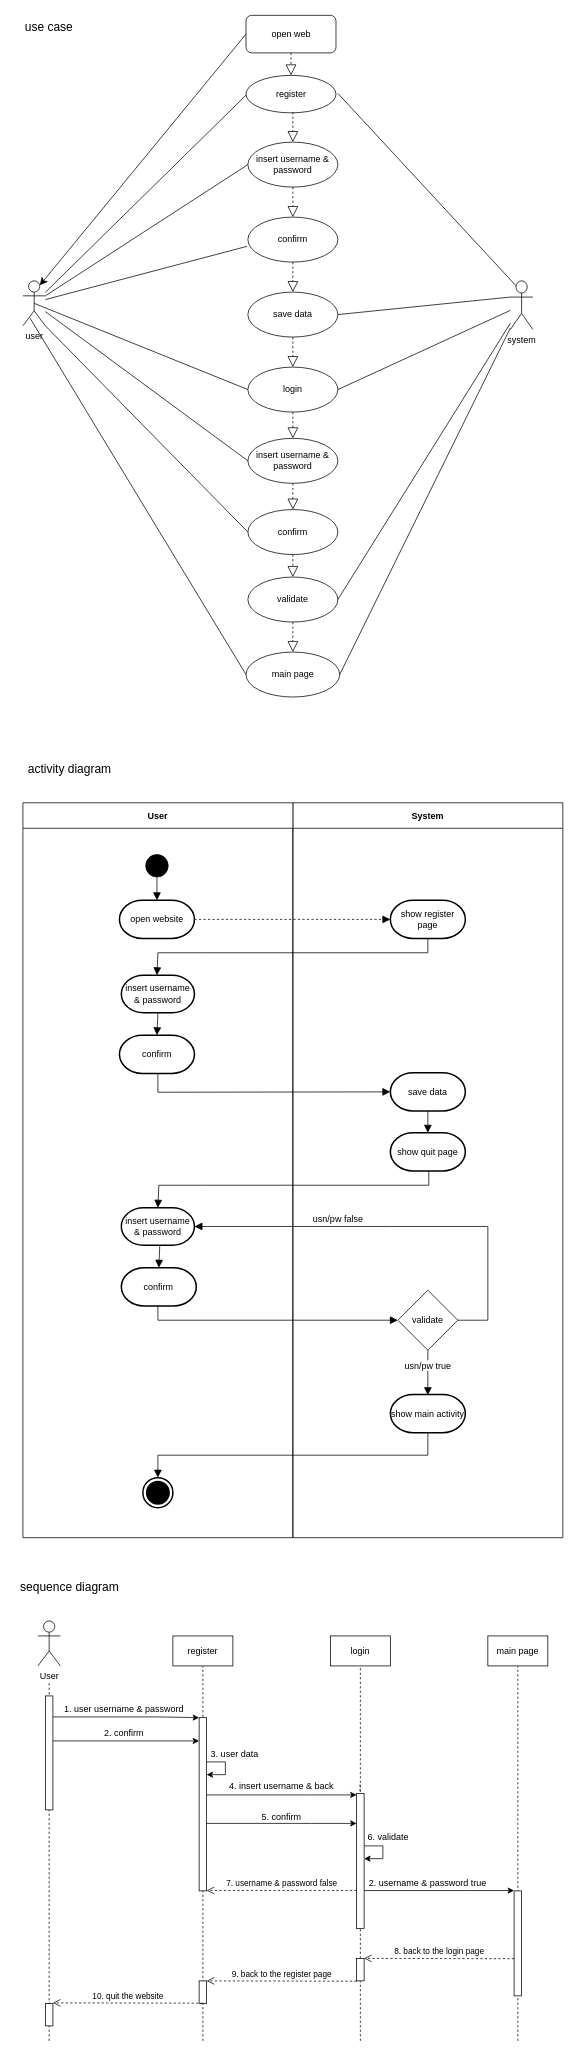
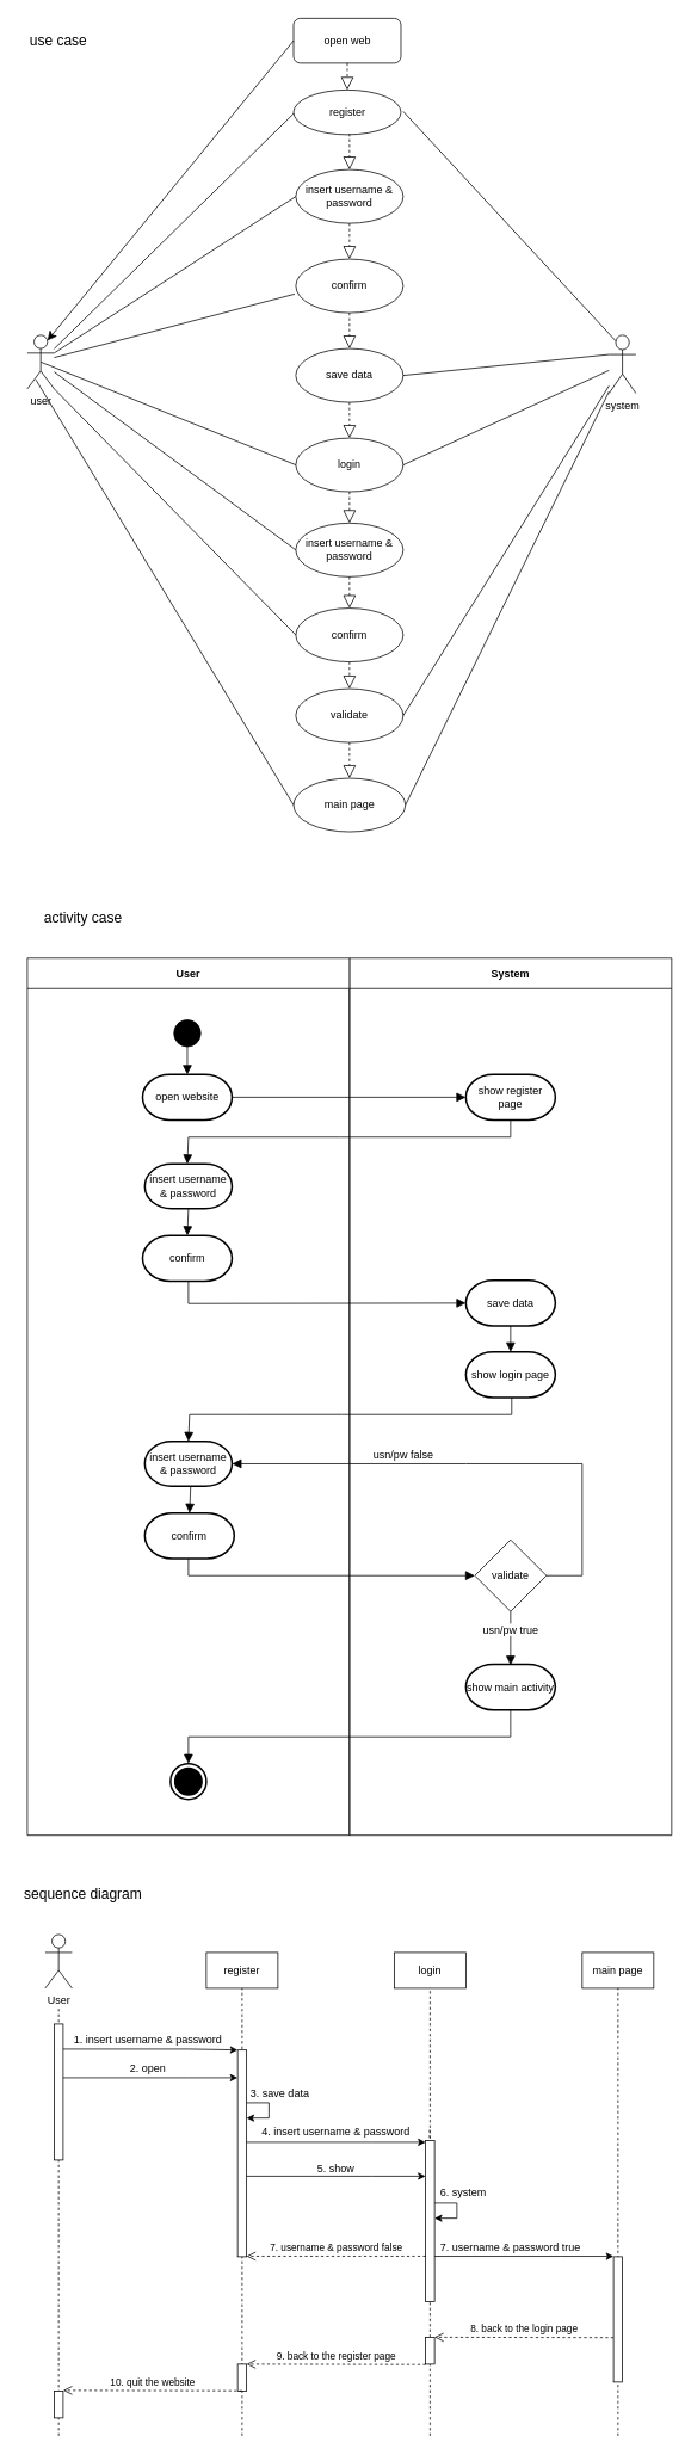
- <mxCell id="34" value="use case" style="text;html=1;align=center;verticalAlign=middle;whiteSpace=wrap;rounded=0;fontSize=16;" vertex="1" parent="1"><mxGeometry x="30" y="20" width="70" height="30" as="geometry" /></mxCell>
+ <mxCell id="34" value="use case" style="text;html=1;align=center;verticalAlign=middle;whiteSpace=wrap;rounded=0;fontSize=16;" vertex="1" parent="1"><mxGeometry x="30" y="30" width="70" height="30" as="geometry" /></mxCell>
- <mxCell id="35" value="activity diagram" style="text;html=1;align=center;verticalAlign=middle;whiteSpace=wrap;rounded=0;fontSize=16;" vertex="1" parent="1"><mxGeometry x="30" y="1010" width="125" height="30" as="geometry" /></mxCell>
+ <mxCell id="35" value="activity case" style="text;html=1;align=center;verticalAlign=middle;whiteSpace=wrap;rounded=0;fontSize=16;" vertex="1" parent="1"><mxGeometry x="30" y="1010" width="125" height="30" as="geometry" /></mxCell>
- <mxCell id="63" value="&lt;span style=&quot;color: rgba(0, 0, 0, 0); font-family: monospace; font-size: 0px; text-align: start; background-color: rgb(251, 251, 251);&quot;&gt;%3CmxGraphModel%3E%3Croot%3E%3CmxCell%20id%3D%220%22%2F%3E%3CmxCell%20id%3D%221%22%20parent%3D%220%22%2F%3E%3CmxCell%20id%3D%222%22%20value%3D%22buka%20website%22%20style%3D%22strokeWidth%3D2%3Bhtml%3D1%3Bshape%3Dmxgraph.flowchart.terminator%3BwhiteSpace%3Dwrap%3B%22%20vertex%3D%221%22%20parent%3D%221%22%3E%3CmxGeometry%20x%3D%22180%22%20y%3D%221440%22%20width%3D%22100%22%20height%3D%2251%22%20as%3D%22geometry%22%2F%3E%3C%2FmxCell%3E%3C%2Froot%3E%3C%2FmxGraphModel%3E&lt;/span&gt;&lt;span style=&quot;color: rgba(0, 0, 0, 0); font-family: monospace; font-size: 0px; text-align: start; background-color: rgb(251, 251, 251);&quot;&gt;%3CmxGraphModel%3E%3Croot%3E%3CmxCell%20id%3D%220%22%2F%3E%3CmxCell%20id%3D%221%22%20parent%3D%220%22%2F%3E%3CmxCell%20id%3D%222%22%20value%3D%22buka%20website%22%20style%3D%22strokeWidth%3D2%3Bhtml%3D1%3Bshape%3Dmxgraph.flowchart.terminator%3BwhiteSpace%3Dwrap%3B%22%20vertex%3D%221%22%20parent%3D%221%22%3E%3CmxGeometry%20x%3D%22180%22%20y%3D%221440%22%20width%3D%22100%22%20height%3D%2251%22%20as%3D%22geometry%22%2F%3E%3C%2FmxCell%3E%3C%2Froot%3E%3C%2FmxGraphModel%3E&lt;/span&gt;&lt;span style=&quot;color: rgba(0, 0, 0, 0); font-family: monospace; font-size: 0px; text-align: start; background-color: rgb(251, 251, 251);&quot;&gt;%3CmxGraphModel%3E%3Croot%3E%3CmxCell%20id%3D%220%22%2F%3E%3CmxCell%20id%3D%221%22%20parent%3D%220%22%2F%3E%3CmxCell%20id%3D%222%22%20value%3D%22buka%20website%22%20style%3D%22strokeWidth%3D2%3Bhtml%3D1%3Bshape%3Dmxgraph.flowchart.terminator%3BwhiteSpace%3Dwrap%3B%22%20vertex%3D%221%22%20parent%3D%221%22%3E%3CmxGeometry%20x%3D%22180%22%20y%3D%221440%22%20width%3D%22100%22%20height%3D%2251%22%20as%3D%22geometry%22%2F%3E%3C%2FmxCell%3E%3C%2Froot%3E%3C%2FmxGraphModel%3E&lt;/span&gt;&lt;span style=&quot;color: rgba(0, 0, 0, 0); font-family: monospace; font-size: 0px; text-align: start; background-color: rgb(251, 251, 251);&quot;&gt;%3CmxGraphModel%3E%3Croot%3E%3CmxCell%20id%3D%220%22%2F%3E%3CmxCell%20id%3D%221%22%20parent%3D%220%22%2F%3E%3CmxCell%20id%3D%222%22%20value%3D%22buka%20website%22%20style%3D%22strokeWidth%3D2%3Bhtml%3D1%3Bshape%3Dmxgraph.flowchart.terminator%3BwhiteSpace%3Dwrap%3B%22%20vertex%3D%221%22%20parent%3D%221%22%3E%3CmxGeometry%20x%3D%22180%22%20y%3D%221440%22%20width%3D%22100%22%20height%3D%2251%22%20as%3D%22geometry%22%2F%3E%3C%2FmxCell%3E%3C%2Froot%3E%3C%2FmxGraphModel%3E&lt;/span&gt;&lt;span style=&quot;color: rgba(0, 0, 0, 0); font-family: monospace; font-size: 0px; text-align: start; background-color: rgb(251, 251, 251);&quot;&gt;%3CmxGraphModel%3E%3Croot%3E%3CmxCell%20id%3D%220%22%2F%3E%3CmxCell%20id%3D%221%22%20parent%3D%220%22%2F%3E%3CmxCell%20id%3D%222%22%20value%3D%22buka%20website%22%20style%3D%22strokeWidth%3D2%3Bhtml%3D1%3Bshape%3Dmxgraph.flowchart.terminator%3BwhiteSpace%3Dwrap%3B%22%20vertex%3D%221%22%20parent%3D%221%22%3E%3CmxGeometry%20x%3D%22180%22%20y%3D%221440%22%20width%3D%22100%22%20height%3D%2251%22%20as%3D%22geometry%22%2F%3E%3C%2FmxCell%3E%3C%2Froot%3E%3C%2FmxGraphModel%3E&lt;/span&gt;&lt;span style=&quot;color: rgba(0, 0, 0, 0); font-family: monospace; font-size: 0px; text-align: start; background-color: rgb(251, 251, 251);&quot;&gt;%3CmxGraphModel%3E%3Croot%3E%3CmxCell%20id%3D%220%22%2F%3E%3CmxCell%20id%3D%221%22%20parent%3D%220%22%2F%3E%3CmxCell%20id%3D%222%22%20value%3D%22buka%20website%22%20style%3D%22strokeWidth%3D2%3Bhtml%3D1%3Bshape%3Dmxgraph.flowchart.terminator%3BwhiteSpace%3Dwrap%3B%22%20vertex%3D%221%22%20parent%3D%221%22%3E%3CmxGeometry%20x%3D%22180%22%20y%3D%221440%22%20width%3D%22100%22%20height%3D%2251%22%20as%3D%22geometry%22%2F%3E%3C%2FmxCell%3E%3C%2Froot%3E%3C%2FmxGraphModel%3E&lt;/span&gt;" style="html=1;verticalAlign=bottom;endArrow=block;curved=0;rounded=0;fontSize=12;startSize=8;endSize=8;exitX=1;exitY=0.5;exitDx=0;exitDy=0;exitPerimeter=0;entryX=0;entryY=0.5;entryDx=0;entryDy=0;entryPerimeter=0;dashed=1;" edge="1" parent="1" source="52" target="40"><mxGeometry width="80" relative="1" as="geometry"><mxPoint x="500" y="1390" as="sourcePoint" /><mxPoint x="580" y="1390" as="targetPoint" /></mxGeometry></mxCell>
+ <mxCell id="63" value="&lt;span style=&quot;color: rgba(0, 0, 0, 0); font-family: monospace; font-size: 0px; text-align: start; background-color: rgb(251, 251, 251);&quot;&gt;%3CmxGraphModel%3E%3Croot%3E%3CmxCell%20id%3D%220%22%2F%3E%3CmxCell%20id%3D%221%22%20parent%3D%220%22%2F%3E%3CmxCell%20id%3D%222%22%20value%3D%22buka%20website%22%20style%3D%22strokeWidth%3D2%3Bhtml%3D1%3Bshape%3Dmxgraph.flowchart.terminator%3BwhiteSpace%3Dwrap%3B%22%20vertex%3D%221%22%20parent%3D%221%22%3E%3CmxGeometry%20x%3D%22180%22%20y%3D%221440%22%20width%3D%22100%22%20height%3D%2251%22%20as%3D%22geometry%22%2F%3E%3C%2FmxCell%3E%3C%2Froot%3E%3C%2FmxGraphModel%3E&lt;/span&gt;&lt;span style=&quot;color: rgba(0, 0, 0, 0); font-family: monospace; font-size: 0px; text-align: start; background-color: rgb(251, 251, 251);&quot;&gt;%3CmxGraphModel%3E%3Croot%3E%3CmxCell%20id%3D%220%22%2F%3E%3CmxCell%20id%3D%221%22%20parent%3D%220%22%2F%3E%3CmxCell%20id%3D%222%22%20value%3D%22buka%20website%22%20style%3D%22strokeWidth%3D2%3Bhtml%3D1%3Bshape%3Dmxgraph.flowchart.terminator%3BwhiteSpace%3Dwrap%3B%22%20vertex%3D%221%22%20parent%3D%221%22%3E%3CmxGeometry%20x%3D%22180%22%20y%3D%221440%22%20width%3D%22100%22%20height%3D%2251%22%20as%3D%22geometry%22%2F%3E%3C%2FmxCell%3E%3C%2Froot%3E%3C%2FmxGraphModel%3E&lt;/span&gt;&lt;span style=&quot;color: rgba(0, 0, 0, 0); font-family: monospace; font-size: 0px; text-align: start; background-color: rgb(251, 251, 251);&quot;&gt;%3CmxGraphModel%3E%3Croot%3E%3CmxCell%20id%3D%220%22%2F%3E%3CmxCell%20id%3D%221%22%20parent%3D%220%22%2F%3E%3CmxCell%20id%3D%222%22%20value%3D%22buka%20website%22%20style%3D%22strokeWidth%3D2%3Bhtml%3D1%3Bshape%3Dmxgraph.flowchart.terminator%3BwhiteSpace%3Dwrap%3B%22%20vertex%3D%221%22%20parent%3D%221%22%3E%3CmxGeometry%20x%3D%22180%22%20y%3D%221440%22%20width%3D%22100%22%20height%3D%2251%22%20as%3D%22geometry%22%2F%3E%3C%2FmxCell%3E%3C%2Froot%3E%3C%2FmxGraphModel%3E&lt;/span&gt;&lt;span style=&quot;color: rgba(0, 0, 0, 0); font-family: monospace; font-size: 0px; text-align: start; background-color: rgb(251, 251, 251);&quot;&gt;%3CmxGraphModel%3E%3Croot%3E%3CmxCell%20id%3D%220%22%2F%3E%3CmxCell%20id%3D%221%22%20parent%3D%220%22%2F%3E%3CmxCell%20id%3D%222%22%20value%3D%22buka%20website%22%20style%3D%22strokeWidth%3D2%3Bhtml%3D1%3Bshape%3Dmxgraph.flowchart.terminator%3BwhiteSpace%3Dwrap%3B%22%20vertex%3D%221%22%20parent%3D%221%22%3E%3CmxGeometry%20x%3D%22180%22%20y%3D%221440%22%20width%3D%22100%22%20height%3D%2251%22%20as%3D%22geometry%22%2F%3E%3C%2FmxCell%3E%3C%2Froot%3E%3C%2FmxGraphModel%3E&lt;/span&gt;&lt;span style=&quot;color: rgba(0, 0, 0, 0); font-family: monospace; font-size: 0px; text-align: start; background-color: rgb(251, 251, 251);&quot;&gt;%3CmxGraphModel%3E%3Croot%3E%3CmxCell%20id%3D%220%22%2F%3E%3CmxCell%20id%3D%221%22%20parent%3D%220%22%2F%3E%3CmxCell%20id%3D%222%22%20value%3D%22buka%20website%22%20style%3D%22strokeWidth%3D2%3Bhtml%3D1%3Bshape%3Dmxgraph.flowchart.terminator%3BwhiteSpace%3Dwrap%3B%22%20vertex%3D%221%22%20parent%3D%221%22%3E%3CmxGeometry%20x%3D%22180%22%20y%3D%221440%22%20width%3D%22100%22%20height%3D%2251%22%20as%3D%22geometry%22%2F%3E%3C%2FmxCell%3E%3C%2Froot%3E%3C%2FmxGraphModel%3E&lt;/span&gt;&lt;span style=&quot;color: rgba(0, 0, 0, 0); font-family: monospace; font-size: 0px; text-align: start; background-color: rgb(251, 251, 251);&quot;&gt;%3CmxGraphModel%3E%3Croot%3E%3CmxCell%20id%3D%220%22%2F%3E%3CmxCell%20id%3D%221%22%20parent%3D%220%22%2F%3E%3CmxCell%20id%3D%222%22%20value%3D%22buka%20website%22%20style%3D%22strokeWidth%3D2%3Bhtml%3D1%3Bshape%3Dmxgraph.flowchart.terminator%3BwhiteSpace%3Dwrap%3B%22%20vertex%3D%221%22%20parent%3D%221%22%3E%3CmxGeometry%20x%3D%22180%22%20y%3D%221440%22%20width%3D%22100%22%20height%3D%2251%22%20as%3D%22geometry%22%2F%3E%3C%2FmxCell%3E%3C%2Froot%3E%3C%2FmxGraphModel%3E&lt;/span&gt;" style="html=1;verticalAlign=bottom;endArrow=block;curved=0;rounded=0;fontSize=12;startSize=8;endSize=8;exitX=1;exitY=0.5;exitDx=0;exitDy=0;exitPerimeter=0;entryX=0;entryY=0.5;entryDx=0;entryDy=0;entryPerimeter=0;" edge="1" parent="1" source="52" target="40"><mxGeometry width="80" relative="1" as="geometry"><mxPoint x="500" y="1390" as="sourcePoint" /><mxPoint x="580" y="1390" as="targetPoint" /></mxGeometry></mxCell>
- <mxCell id="43" value="show quit page" style="strokeWidth=2;html=1;shape=mxgraph.flowchart.terminator;whiteSpace=wrap;" vertex="1" parent="39"><mxGeometry x="130" y="440" width="100" height="51" as="geometry" /></mxCell>
+ <mxCell id="43" value="show login page" style="strokeWidth=2;html=1;shape=mxgraph.flowchart.terminator;whiteSpace=wrap;" vertex="1" parent="39"><mxGeometry x="130" y="440" width="100" height="51" as="geometry" /></mxCell>
- <mxCell id="75" value="1. user username &amp;amp; password" style="text;html=1;align=center;verticalAlign=middle;whiteSpace=wrap;rounded=0;" vertex="1" parent="1"><mxGeometry x="80" y="2269" width="170" height="20" as="geometry" /></mxCell>
+ <mxCell id="75" value="1. insert username &amp;amp; password" style="text;html=1;align=center;verticalAlign=middle;whiteSpace=wrap;rounded=0;" vertex="1" parent="1"><mxGeometry x="80" y="2269" width="170" height="20" as="geometry" /></mxCell>
- <mxCell id="82" value="2. confirm" style="text;html=1;align=center;verticalAlign=middle;whiteSpace=wrap;rounded=0;" vertex="1" parent="1"><mxGeometry x="80" y="2301" width="170" height="20" as="geometry" /></mxCell>
+ <mxCell id="82" value="2. open" style="text;html=1;align=center;verticalAlign=middle;whiteSpace=wrap;rounded=0;" vertex="1" parent="1"><mxGeometry x="80" y="2301" width="170" height="20" as="geometry" /></mxCell>
- <mxCell id="84" value="3. user data" style="text;html=1;align=center;verticalAlign=middle;whiteSpace=wrap;rounded=0;" vertex="1" parent="1"><mxGeometry x="275" y="2331" width="75" height="16" as="geometry" /></mxCell>
+ <mxCell id="84" value="3. save data" style="text;html=1;align=center;verticalAlign=middle;whiteSpace=wrap;rounded=0;" vertex="1" parent="1"><mxGeometry x="275" y="2331" width="75" height="16" as="geometry" /></mxCell>
- <mxCell id="80" value="4. insert username &amp;amp; back" style="text;html=1;align=center;verticalAlign=middle;whiteSpace=wrap;rounded=0;" vertex="1" parent="1"><mxGeometry x="290" y="2371" width="170" height="20" as="geometry" /></mxCell>
+ <mxCell id="80" value="4. insert username &amp;amp; password" style="text;html=1;align=center;verticalAlign=middle;whiteSpace=wrap;rounded=0;" vertex="1" parent="1"><mxGeometry x="290" y="2371" width="170" height="20" as="geometry" /></mxCell>
- <mxCell id="85" value="5. confirm" style="text;html=1;align=center;verticalAlign=middle;whiteSpace=wrap;rounded=0;" vertex="1" parent="1"><mxGeometry x="290" y="2413" width="170" height="20" as="geometry" /></mxCell>
+ <mxCell id="85" value="5. show" style="text;html=1;align=center;verticalAlign=middle;whiteSpace=wrap;rounded=0;" vertex="1" parent="1"><mxGeometry x="290" y="2413" width="170" height="20" as="geometry" /></mxCell>
- <mxCell id="88" value="6. validate" style="text;html=1;align=center;verticalAlign=middle;whiteSpace=wrap;rounded=0;" vertex="1" parent="1"><mxGeometry x="485" y="2441" width="65" height="16" as="geometry" /></mxCell>
+ <mxCell id="88" value="6. system" style="text;html=1;align=center;verticalAlign=middle;whiteSpace=wrap;rounded=0;" vertex="1" parent="1"><mxGeometry x="485" y="2441" width="65" height="16" as="geometry" /></mxCell>
- <mxCell id="89" value="2. username &amp;amp; password true" style="text;html=1;align=center;verticalAlign=middle;whiteSpace=wrap;rounded=0;" vertex="1" parent="1"><mxGeometry x="485" y="2501" width="170" height="20" as="geometry" /></mxCell>
+ <mxCell id="89" value="7. username &amp;amp; password true" style="text;html=1;align=center;verticalAlign=middle;whiteSpace=wrap;rounded=0;" vertex="1" parent="1"><mxGeometry x="485" y="2501" width="170" height="20" as="geometry" /></mxCell>
